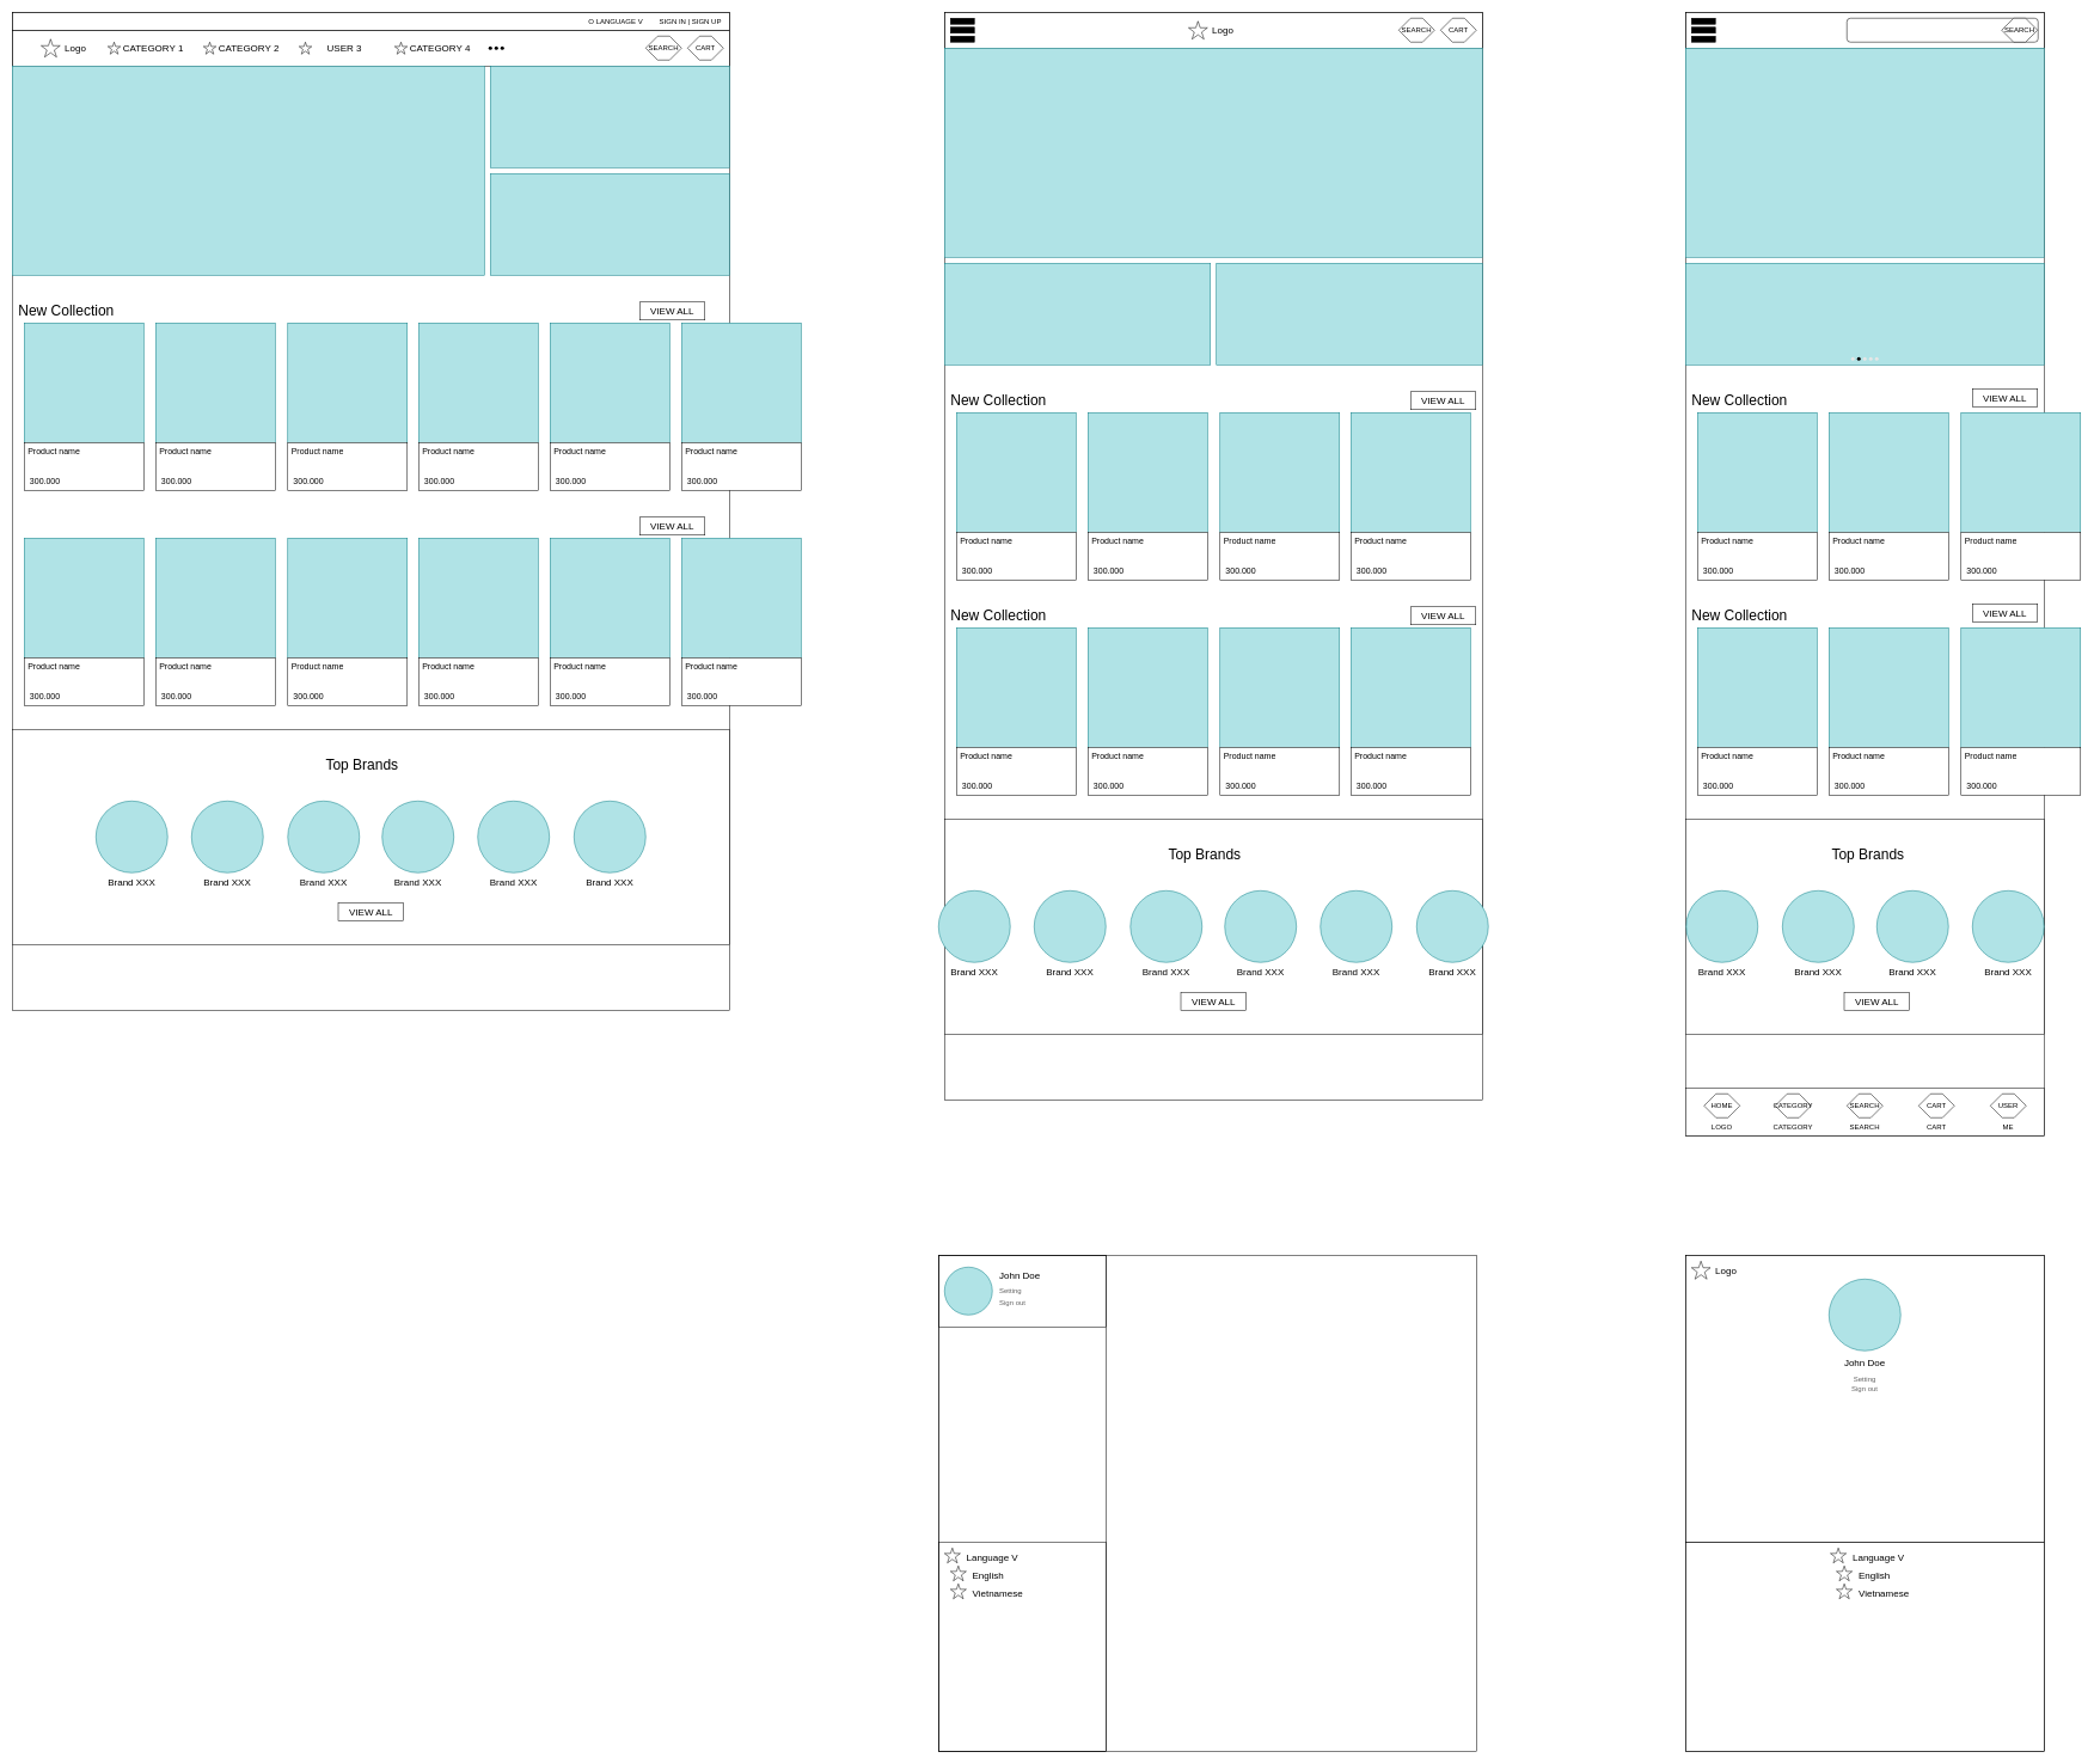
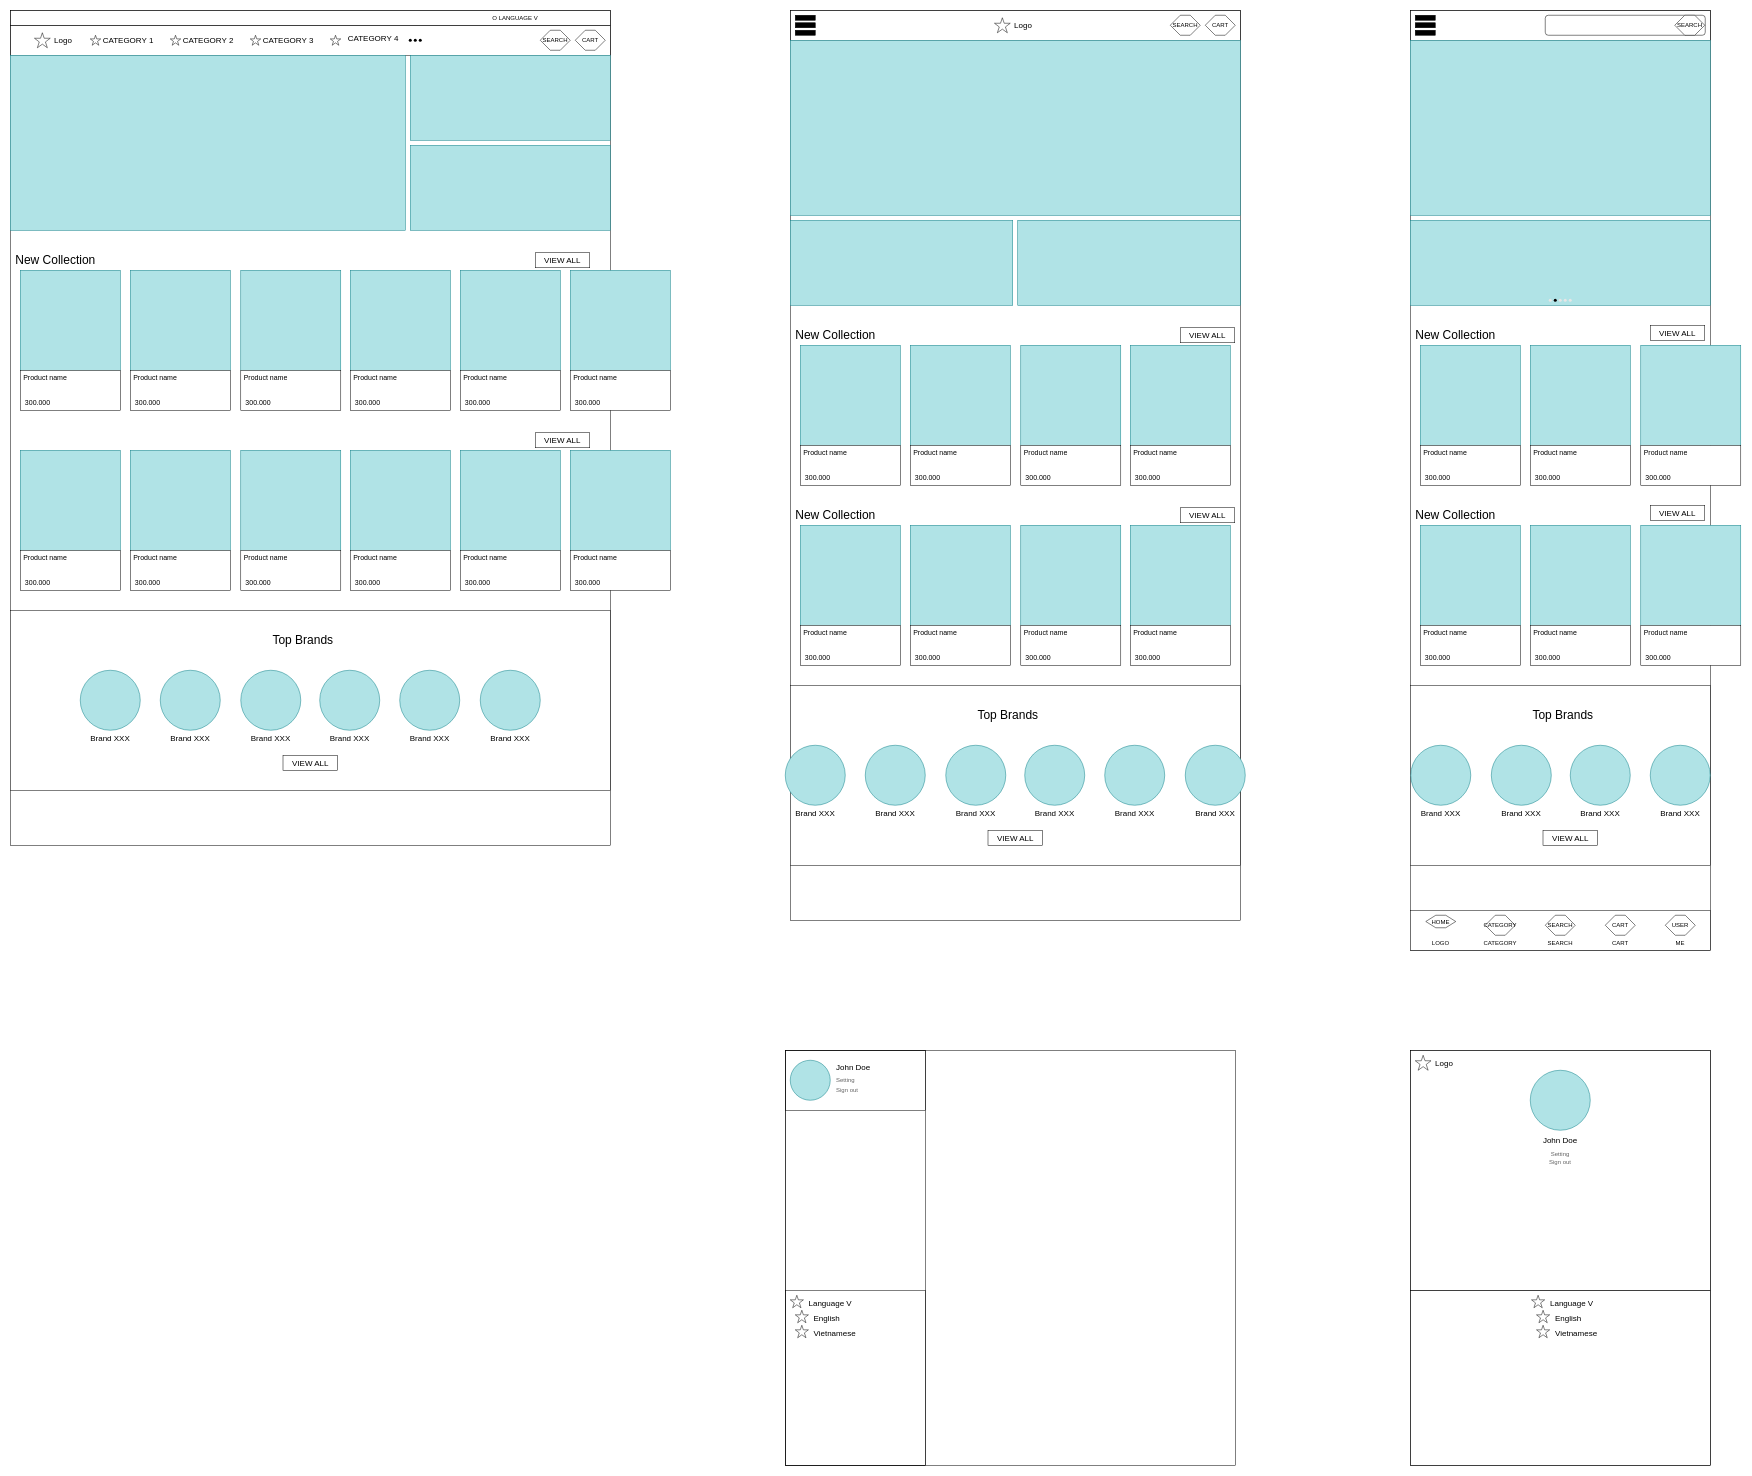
- <mxCell id="5" value="SIGN IN | SIGN UP" style="text;html=1;align=center;verticalAlign=middle;whiteSpace=wrap;rounded=0;" parent="1" vertex="1"><mxGeometry x="1100" y="25" width="110" height="20" as="geometry" /></mxCell>
- <mxCell id="14" value="USER 3" style="text;html=1;align=center;verticalAlign=middle;whiteSpace=wrap;rounded=0;fontSize=16;" parent="1" vertex="1"><mxGeometry x="521.05" y="65" width="110" height="30" as="geometry" /></mxCell>
+ <mxCell id="14" value="CATEGORY 3" style="text;html=1;align=center;verticalAlign=middle;whiteSpace=wrap;rounded=0;fontSize=16;" parent="1" vertex="1"><mxGeometry x="521.05" y="65" width="110" height="30" as="geometry" /></mxCell>
- <mxCell id="16" value="CATEGORY 4" style="text;html=1;align=center;verticalAlign=middle;whiteSpace=wrap;rounded=0;fontSize=16;" parent="1" vertex="1"><mxGeometry x="681.05" y="65" width="110" height="30" as="geometry" /></mxCell>
+ <mxCell id="16" value="CATEGORY 4" style="text;html=1;align=center;verticalAlign=middle;whiteSpace=wrap;rounded=0;fontSize=16;" parent="1" vertex="1"><mxGeometry x="691.05" y="60" width="110" height="30" as="geometry" /></mxCell>
- <mxCell id="210" value="HOME" style="shape=hexagon;perimeter=hexagonPerimeter2;whiteSpace=wrap;html=1;fixedSize=1;" parent="1" vertex="1"><mxGeometry x="2851.05" y="1830" width="60" height="40" as="geometry" /></mxCell>
+ <mxCell id="210" value="HOME" style="shape=hexagon;perimeter=hexagonPerimeter2;whiteSpace=wrap;html=1;fixedSize=1;" parent="1" vertex="1"><mxGeometry x="2851.05" y="1830" width="60" height="25" as="geometry" /></mxCell>
